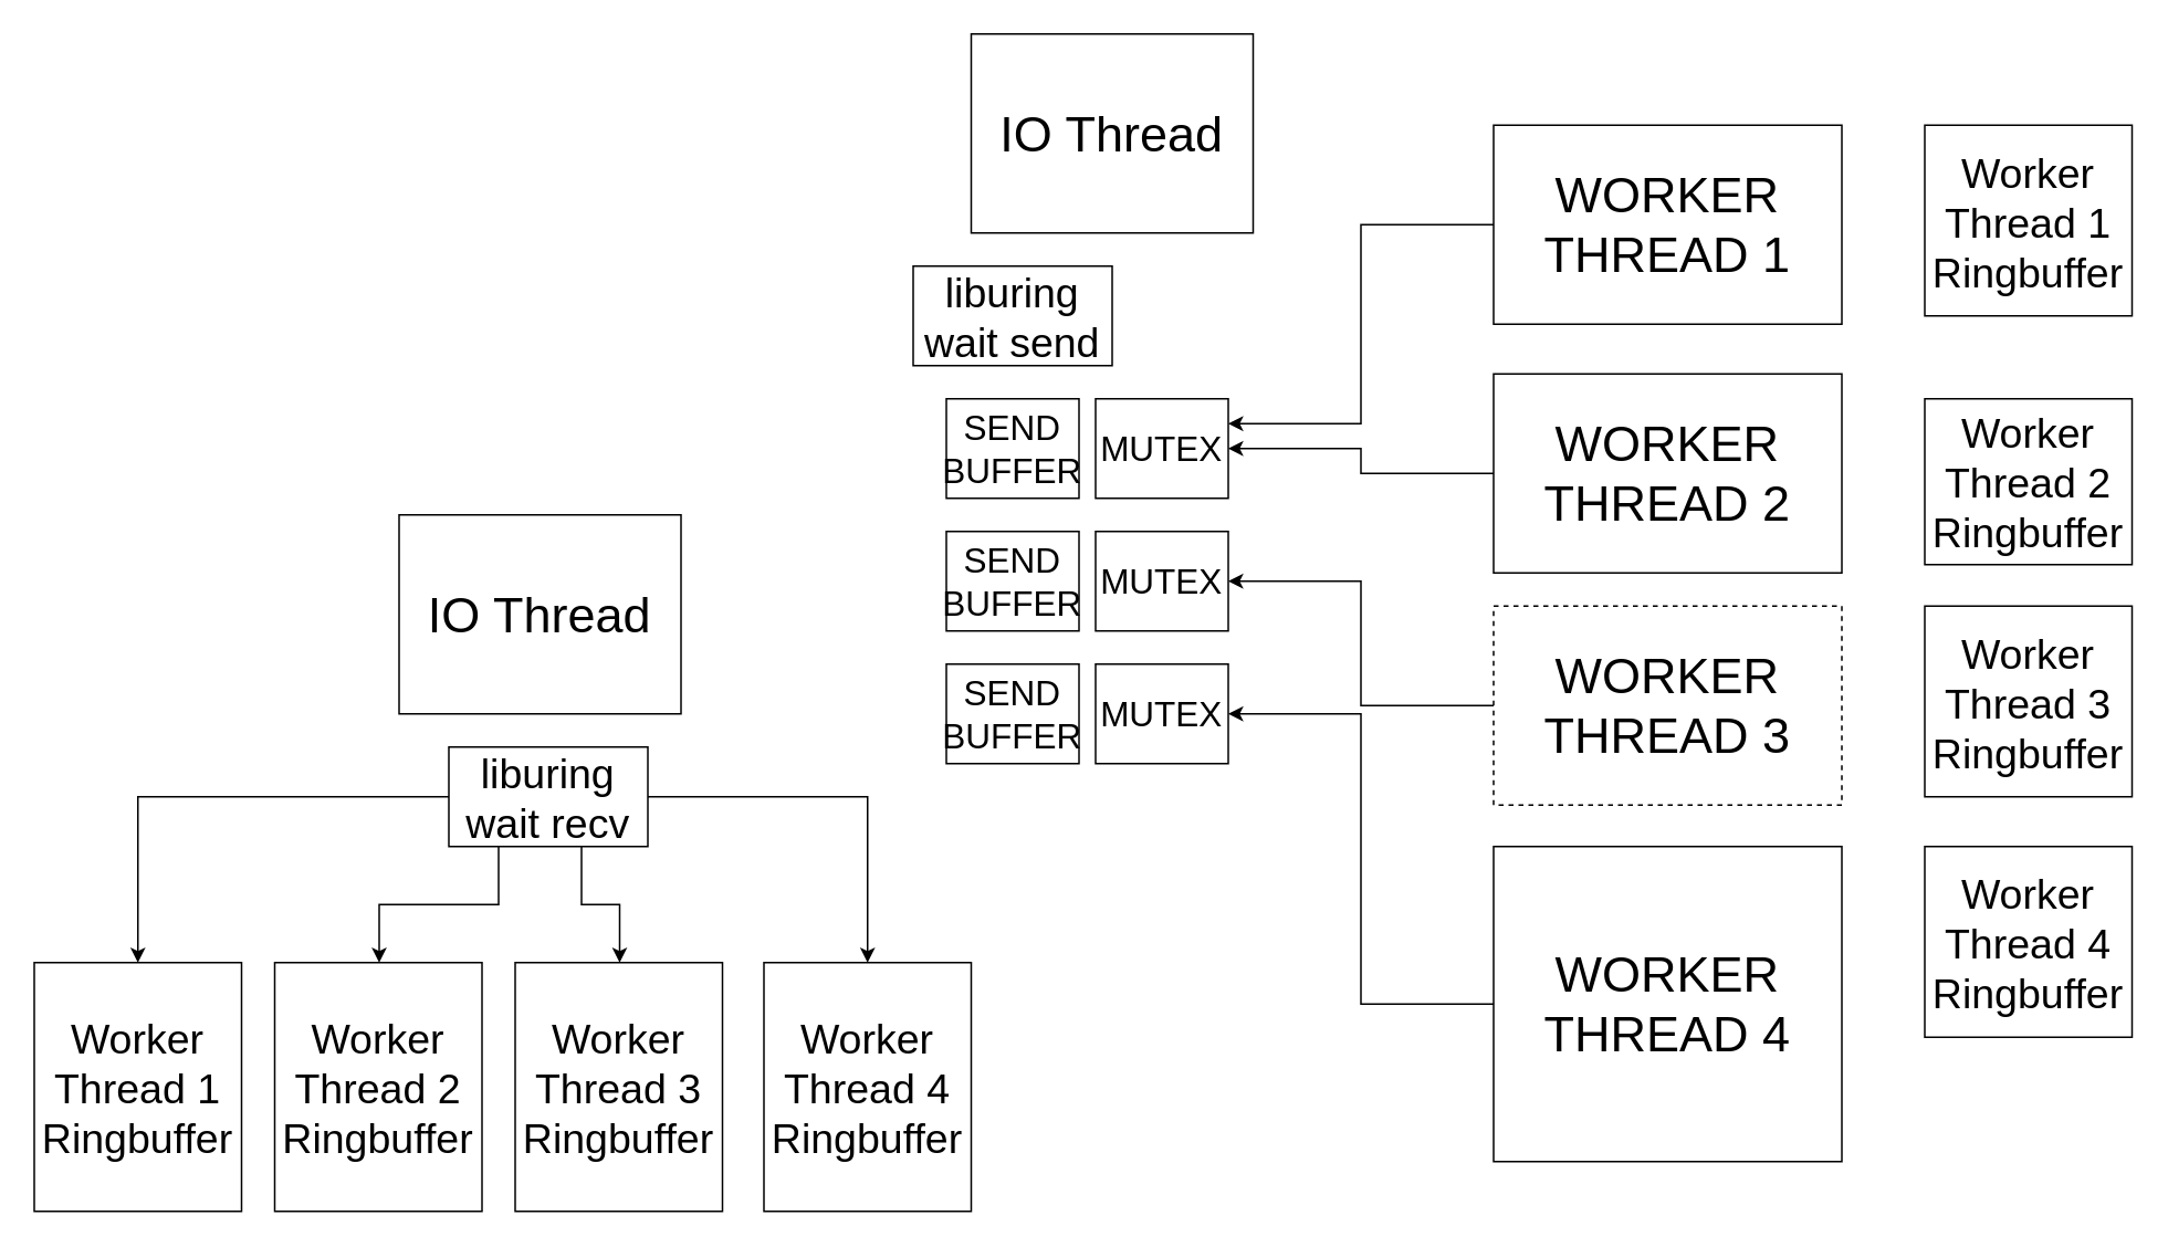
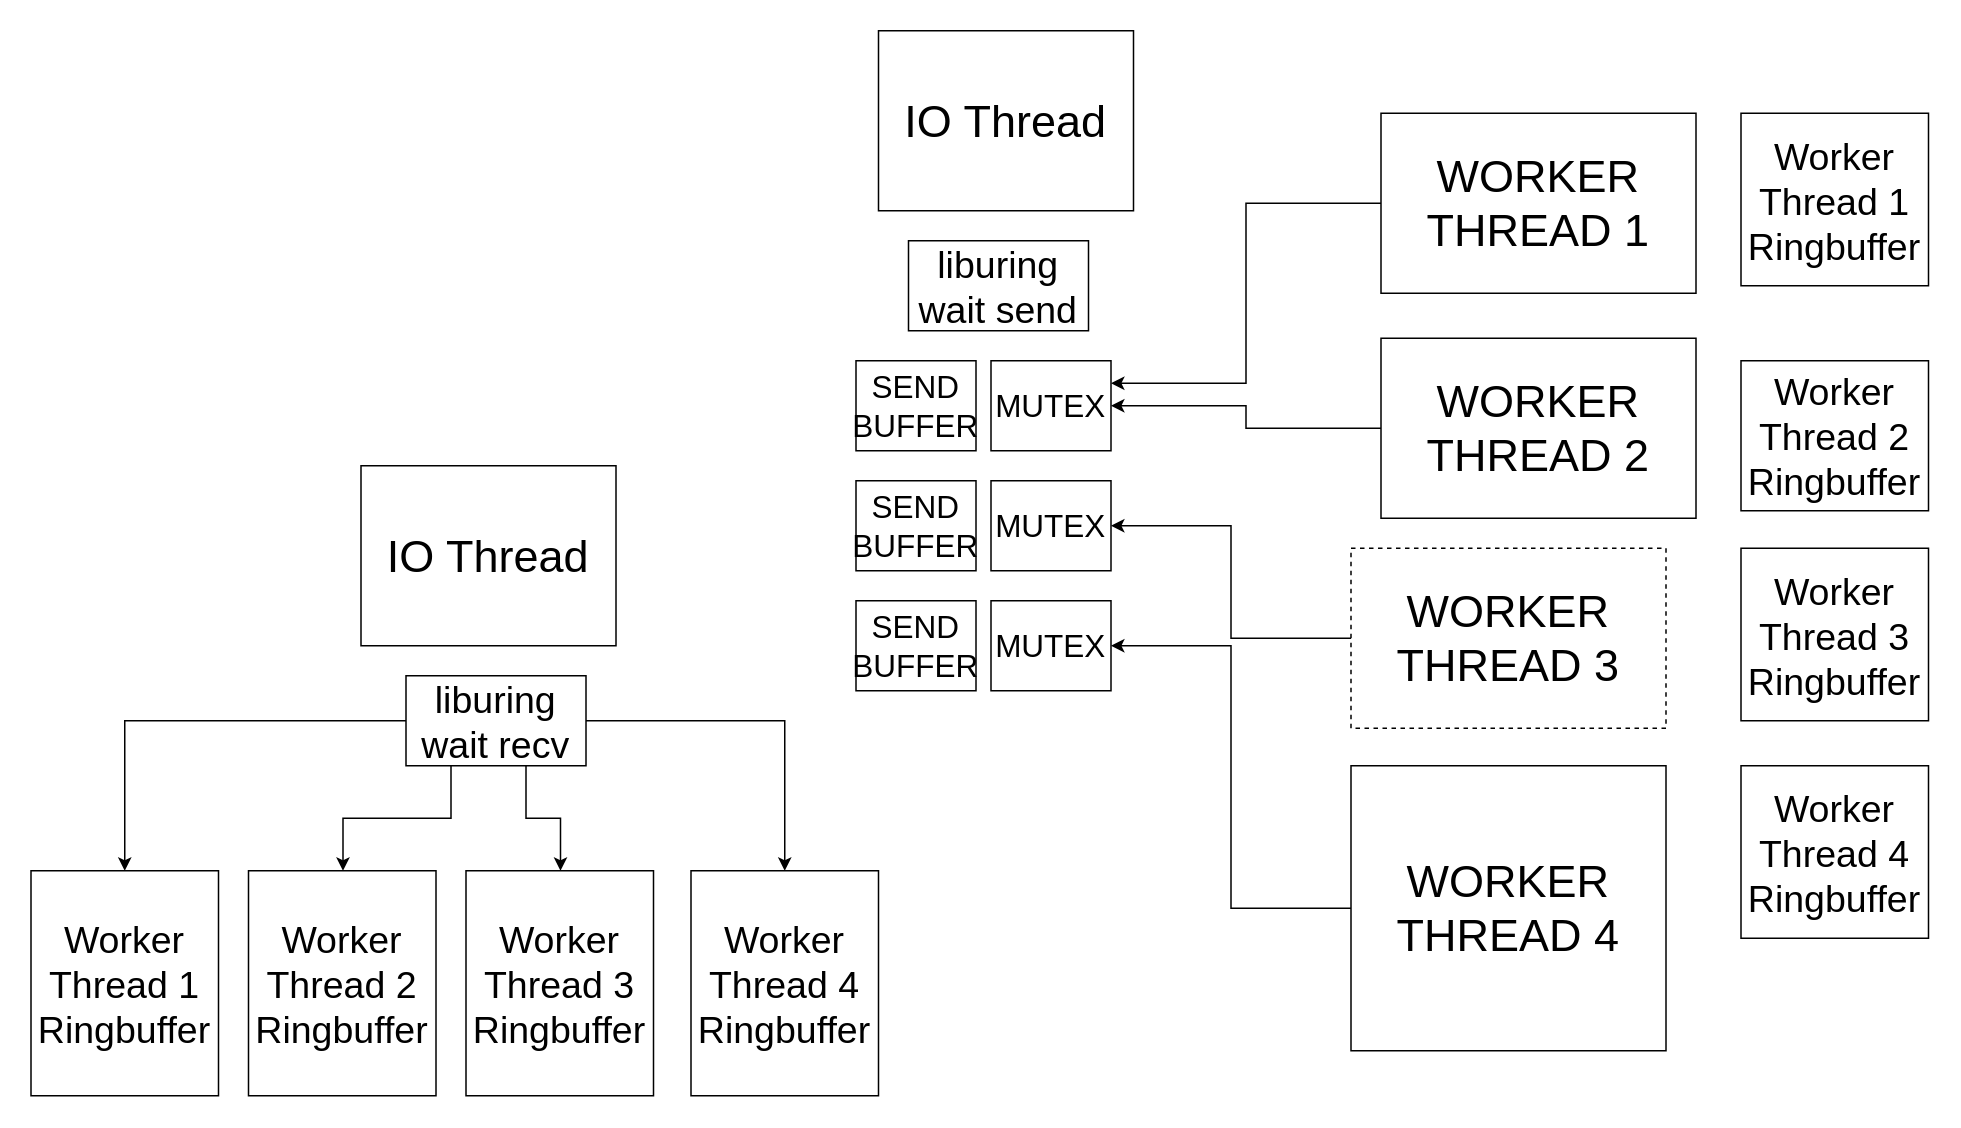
- <mxCell id="5" value="&lt;font style=&quot;font-size: 30px;&quot;&gt;WORKER THREAD 1&lt;/font&gt;" style="rounded=0;whiteSpace=wrap;html=1;" vertex="1" parent="1"><mxGeometry x="900" y="75" width="210" height="120" as="geometry" /></mxCell>
+ <mxCell id="5" value="&lt;font style=&quot;font-size: 30px;&quot;&gt;WORKER THREAD 1&lt;/font&gt;" style="rounded=0;whiteSpace=wrap;html=1;" vertex="1" parent="1"><mxGeometry x="920" y="75" width="210" height="120" as="geometry" /></mxCell>
- <mxCell id="12" value="&lt;font style=&quot;font-size: 25px;&quot;&gt;liburing wait send&lt;/font&gt;" style="rounded=0;whiteSpace=wrap;html=1;" vertex="1" parent="1"><mxGeometry x="550" y="160" width="120" height="60" as="geometry" /></mxCell>
+ <mxCell id="12" value="&lt;font style=&quot;font-size: 25px;&quot;&gt;liburing wait send&lt;/font&gt;" style="rounded=0;whiteSpace=wrap;html=1;" vertex="1" parent="1"><mxGeometry x="605" y="160" width="120" height="60" as="geometry" /></mxCell>
- <mxCell id="7" value="&lt;font style=&quot;font-size: 30px;&quot;&gt;WORKER THREAD 2&lt;/font&gt;" style="rounded=0;whiteSpace=wrap;html=1;" vertex="1" parent="1"><mxGeometry x="900" y="225" width="210" height="120" as="geometry" /></mxCell>
+ <mxCell id="7" value="&lt;font style=&quot;font-size: 30px;&quot;&gt;WORKER THREAD 2&lt;/font&gt;" style="rounded=0;whiteSpace=wrap;html=1;" vertex="1" parent="1"><mxGeometry x="920" y="225" width="210" height="120" as="geometry" /></mxCell>
